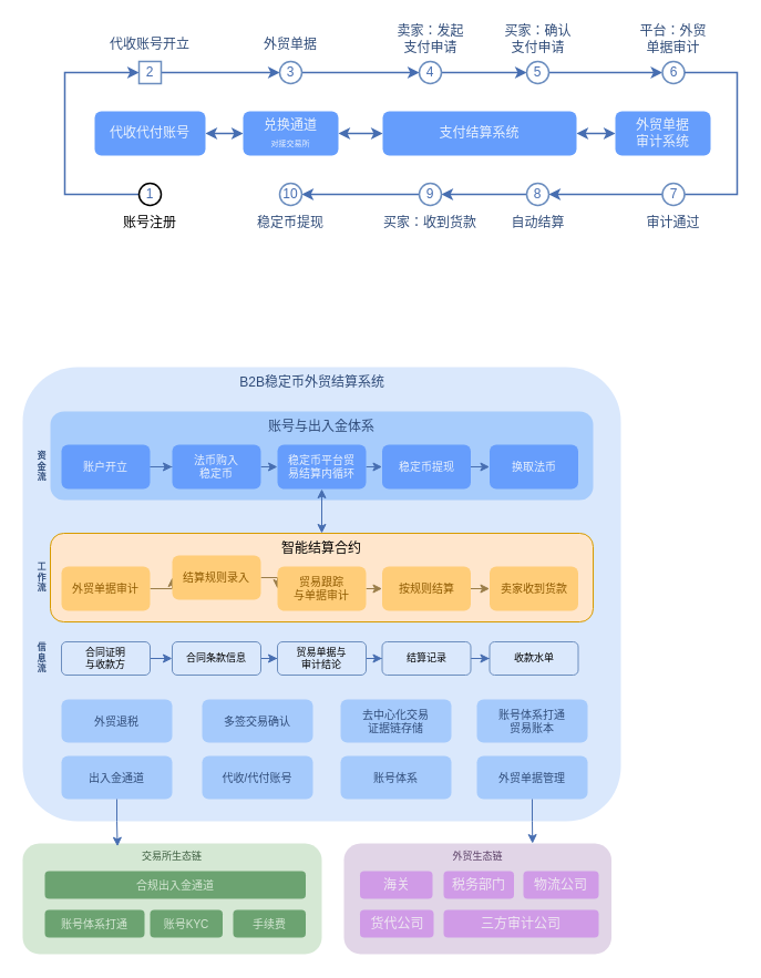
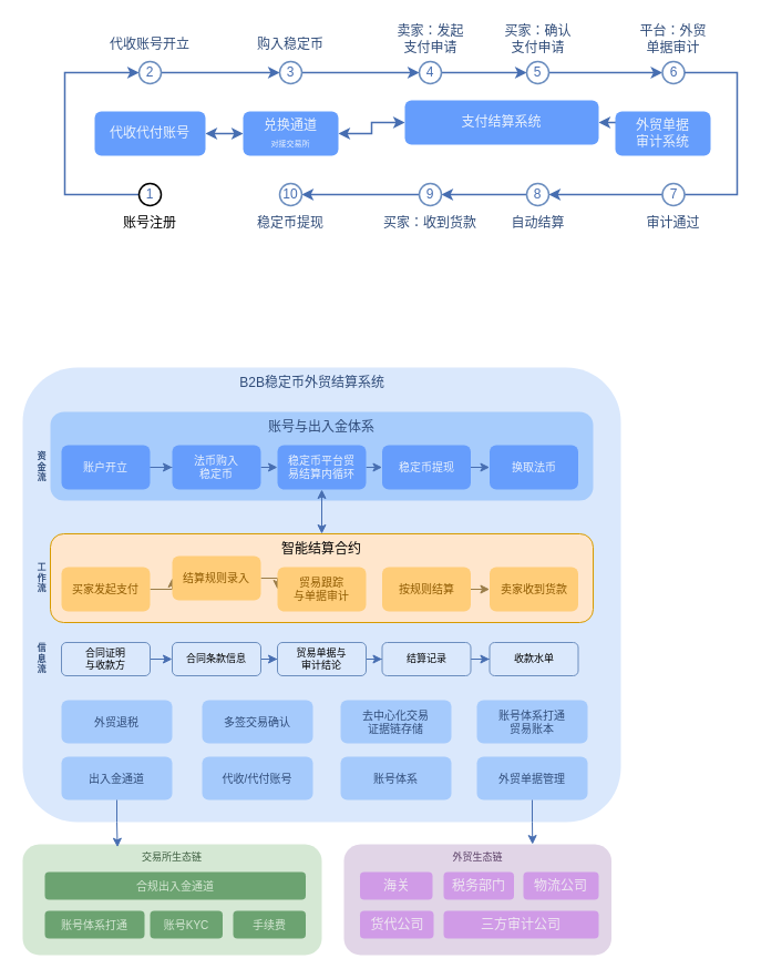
- <mxCell id="17" value="外贸单据" style="text;html=1;align=center;verticalAlign=middle;whiteSpace=wrap;rounded=0;fontColor=light-dark(#304c79, #ededed);" vertex="1" parent="1"><mxGeometry x="222" y="25" width="80" height="30" as="geometry" /></mxCell>
+ <mxCell id="17" value="购入稳定币" style="text;html=1;align=center;verticalAlign=middle;whiteSpace=wrap;rounded=0;fontColor=light-dark(#304c79, #ededed);" vertex="1" parent="1"><mxGeometry x="222" y="25" width="80" height="30" as="geometry" /></mxCell>
- <mxCell id="13" value="2" style="whiteSpace=wrap;html=1;aspect=fixed;strokeWidth=1.5;fillColor=#FFFFFF;strokeColor=#6c8ebf;fontColor=light-dark(#476eb1, #ededed);rounded=0;" vertex="1" parent="1"><mxGeometry x="125" y="55" width="20" height="20" as="geometry" /></mxCell>
+ <mxCell id="13" value="2" style="ellipse;whiteSpace=wrap;html=1;aspect=fixed;strokeWidth=1.5;fillColor=#FFFFFF;strokeColor=#6c8ebf;fontColor=light-dark(#476eb1, #ededed);" vertex="1" parent="1"><mxGeometry x="125" y="55" width="20" height="20" as="geometry" /></mxCell>
- <mxCell id="7" value="支付结算系统" style="rounded=1;whiteSpace=wrap;html=1;fillColor=light-dark(#659dfc, #1d293b);strokeColor=none;fontColor=light-dark(#ebf2fc, #ededed);" vertex="1" parent="1"><mxGeometry x="345" y="100" width="175" height="40" as="geometry" /></mxCell>
+ <mxCell id="7" value="支付结算系统" style="rounded=1;whiteSpace=wrap;html=1;fillColor=light-dark(#659dfc, #1d293b);strokeColor=none;fontColor=light-dark(#ebf2fc, #ededed);" vertex="1" parent="1"><mxGeometry x="365" y="90" width="175" height="40" as="geometry" /></mxCell>
- <mxCell id="55" value="外贸单据审计" style="rounded=1;whiteSpace=wrap;html=1;fontSize=10;fillColor=#FFCD79;strokeColor=none;fontColor=light-dark(#8e5a01, #ededed);" vertex="1" parent="1"><mxGeometry x="55" y="511" width="80" height="40" as="geometry" /></mxCell>
+ <mxCell id="55" value="买家发起支付" style="rounded=1;whiteSpace=wrap;html=1;fontSize=10;fillColor=#FFCD79;strokeColor=none;fontColor=light-dark(#8e5a01, #ededed);" vertex="1" parent="1"><mxGeometry x="55" y="511" width="80" height="40" as="geometry" /></mxCell>
- <mxCell id="58" style="edgeStyle=orthogonalEdgeStyle;rounded=0;orthogonalLoop=1;jettySize=auto;html=1;exitX=1;exitY=0.5;exitDx=0;exitDy=0;entryX=0;entryY=0.5;entryDx=0;entryDy=0;strokeColor=light-dark(#9A7D49,#EDEDED);" edge="1" parent="1" source="59" target="61"><mxGeometry relative="1" as="geometry" /></mxCell>
